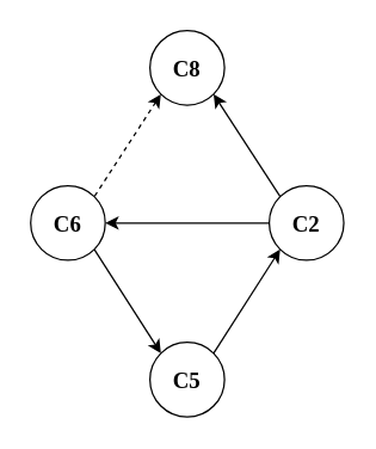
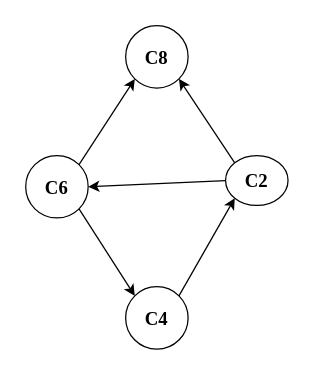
- <mxCell id="8" style="rounded=0;orthogonalLoop=1;jettySize=auto;html=1;exitX=0;exitY=1;exitDx=0;exitDy=0;fontFamily=Verdana;fontSize=15;entryX=1;entryY=0;entryDx=0;entryDy=0;startArrow=classic;startFill=1;endArrow=none;endFill=0;dashed=1;" edge="1" parent="1" source="5" target="3"><mxGeometry relative="1" as="geometry"><mxPoint x="-12.322" y="8.998" as="sourcePoint" /><mxPoint x="35" y="89" as="targetPoint" /><Array as="points" /></mxGeometry></mxCell>
+ <mxCell id="8" style="rounded=0;orthogonalLoop=1;jettySize=auto;html=1;exitX=0;exitY=1;exitDx=0;exitDy=0;fontFamily=Verdana;fontSize=15;entryX=1;entryY=0;entryDx=0;entryDy=0;startArrow=classic;startFill=1;endArrow=none;endFill=0;" edge="1" parent="1" source="5" target="3"><mxGeometry relative="1" as="geometry"><mxPoint x="-12.322" y="8.998" as="sourcePoint" /><mxPoint x="35" y="89" as="targetPoint" /><Array as="points" /></mxGeometry></mxCell>
- <mxCell id="7" value="C2" style="ellipse;whiteSpace=wrap;html=1;aspect=fixed;align=center;fontFamily=Verdana;fontStyle=1;fontSize=15;" vertex="1" parent="1"><mxGeometry x="180" y="124" width="50" height="50" as="geometry" /></mxCell>
+ <mxCell id="7" value="C2" style="ellipse;whiteSpace=wrap;html=1;aspect=fixed;align=center;fontFamily=Verdana;fontStyle=1;fontSize=15;" vertex="1" parent="1"><mxGeometry x="180" y="124" width="50" height="40" as="geometry" /></mxCell>
- <mxCell id="10" value="C5" style="ellipse;whiteSpace=wrap;html=1;aspect=fixed;align=center;fontFamily=Verdana;fontStyle=1;fontSize=15;" vertex="1" parent="1"><mxGeometry x="100" y="229" width="50" height="50" as="geometry" /></mxCell>
+ <mxCell id="10" value="C4" style="ellipse;whiteSpace=wrap;html=1;aspect=fixed;align=center;fontFamily=Verdana;fontStyle=1;fontSize=15;" vertex="1" parent="1"><mxGeometry x="100" y="229" width="50" height="50" as="geometry" /></mxCell>
